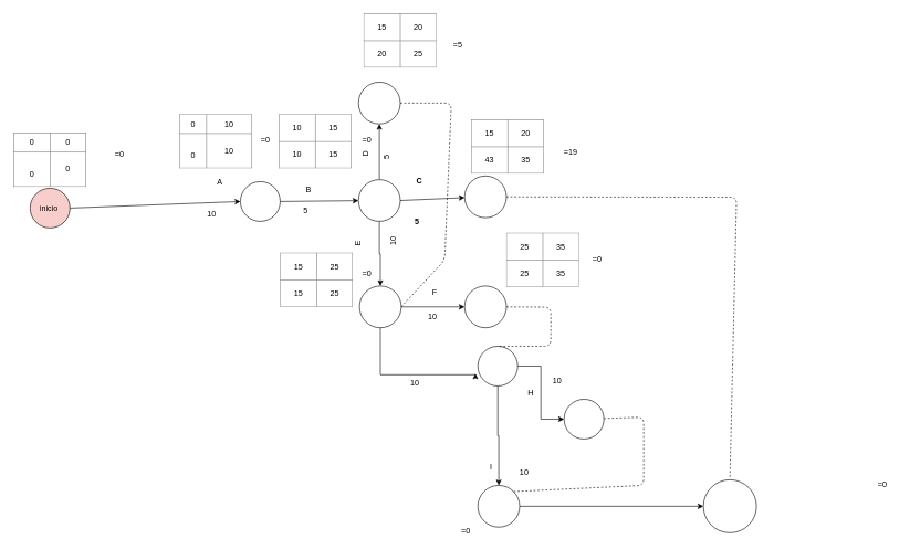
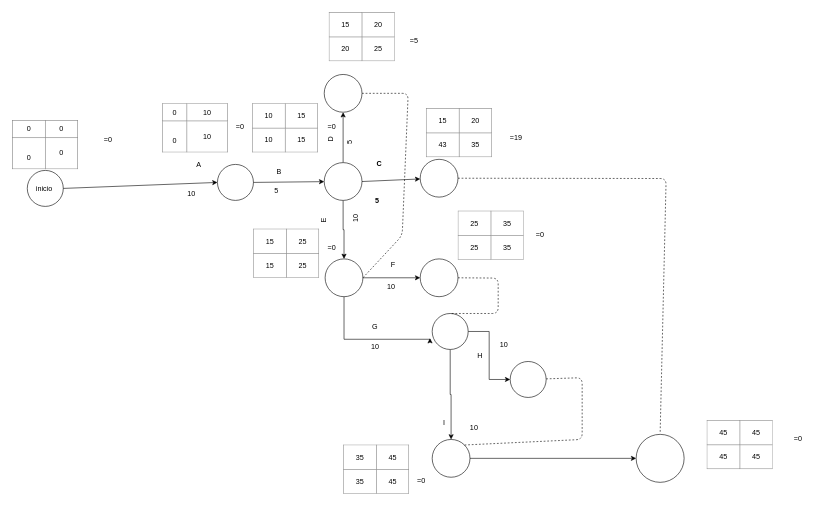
- <mxCell id="2" value="inicio&amp;nbsp;" style="ellipse;whiteSpace=wrap;html=1;aspect=fixed;fillColor=#f8cecc;" parent="1" vertex="1"><mxGeometry x="45" y="283.5" width="60" height="60" as="geometry" /></mxCell>
+ <mxCell id="2" value="inicio&amp;nbsp;" style="ellipse;whiteSpace=wrap;html=1;aspect=fixed;" parent="1" vertex="1"><mxGeometry x="45" y="283.5" width="60" height="60" as="geometry" /></mxCell>
+ <mxCell id="31" value="G" style="text;html=1;strokeColor=none;fillColor=none;align=center;verticalAlign=middle;whiteSpace=wrap;rounded=0;" parent="1" vertex="1"><mxGeometry x="605" y="533.5" width="40" height="20" as="geometry" /></mxCell>
+ <mxCell id="45" value="&lt;table border=&quot;1&quot; width=&quot;100%&quot; style=&quot;width: 100% ; height: 100% ; border-collapse: collapse&quot;&gt;&lt;tbody&gt;&lt;tr&gt;&lt;td align=&quot;center&quot;&gt;45&lt;/td&gt;&lt;td align=&quot;center&quot;&gt;45&lt;/td&gt;&lt;/tr&gt;&lt;tr&gt;&lt;td align=&quot;center&quot;&gt;45&lt;/td&gt;&lt;td align=&quot;center&quot;&gt;45&lt;br&gt;&lt;/td&gt;&lt;/tr&gt;&lt;/tbody&gt;&lt;/table&gt;" style="text;html=1;strokeColor=none;fillColor=none;overflow=fill;" parent="1" vertex="1"><mxGeometry x="1178" y="700" width="110" height="82" as="geometry" /></mxCell>
+ <mxCell id="46" value="&lt;table border=&quot;1&quot; width=&quot;100%&quot; style=&quot;width: 100% ; height: 100% ; border-collapse: collapse&quot;&gt;&lt;tbody&gt;&lt;tr&gt;&lt;td align=&quot;center&quot;&gt;35&lt;/td&gt;&lt;td align=&quot;center&quot;&gt;45&lt;/td&gt;&lt;/tr&gt;&lt;tr&gt;&lt;td align=&quot;center&quot;&gt;35&lt;/td&gt;&lt;td align=&quot;center&quot;&gt;45&lt;br&gt;&lt;/td&gt;&lt;/tr&gt;&lt;/tbody&gt;&lt;/table&gt;" style="text;html=1;strokeColor=none;fillColor=none;overflow=fill;" parent="1" vertex="1"><mxGeometry x="571.5" y="741" width="110" height="82" as="geometry" /></mxCell>
